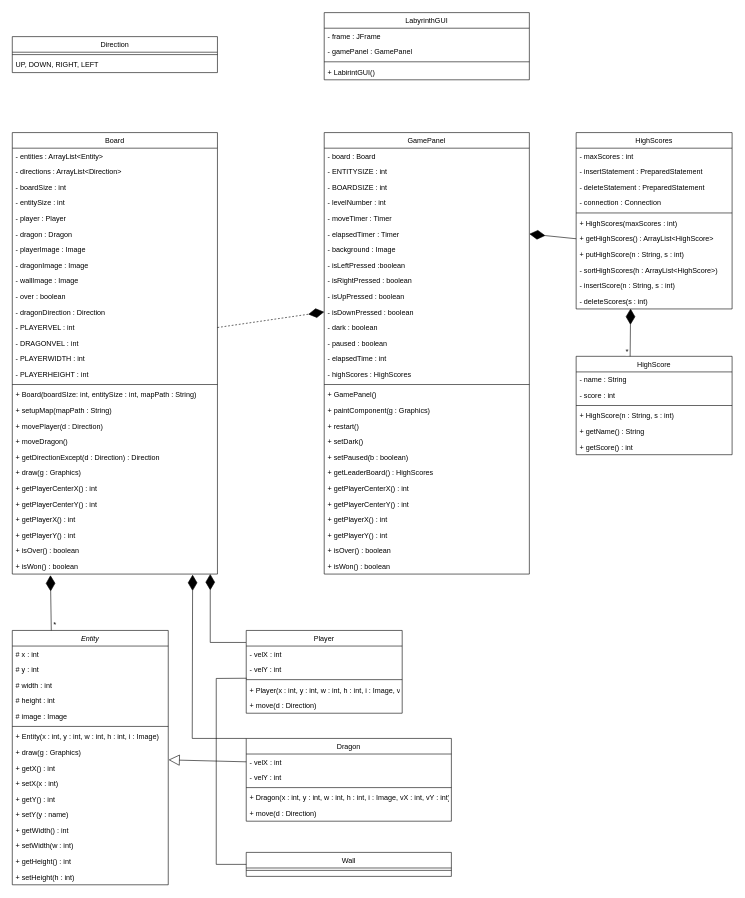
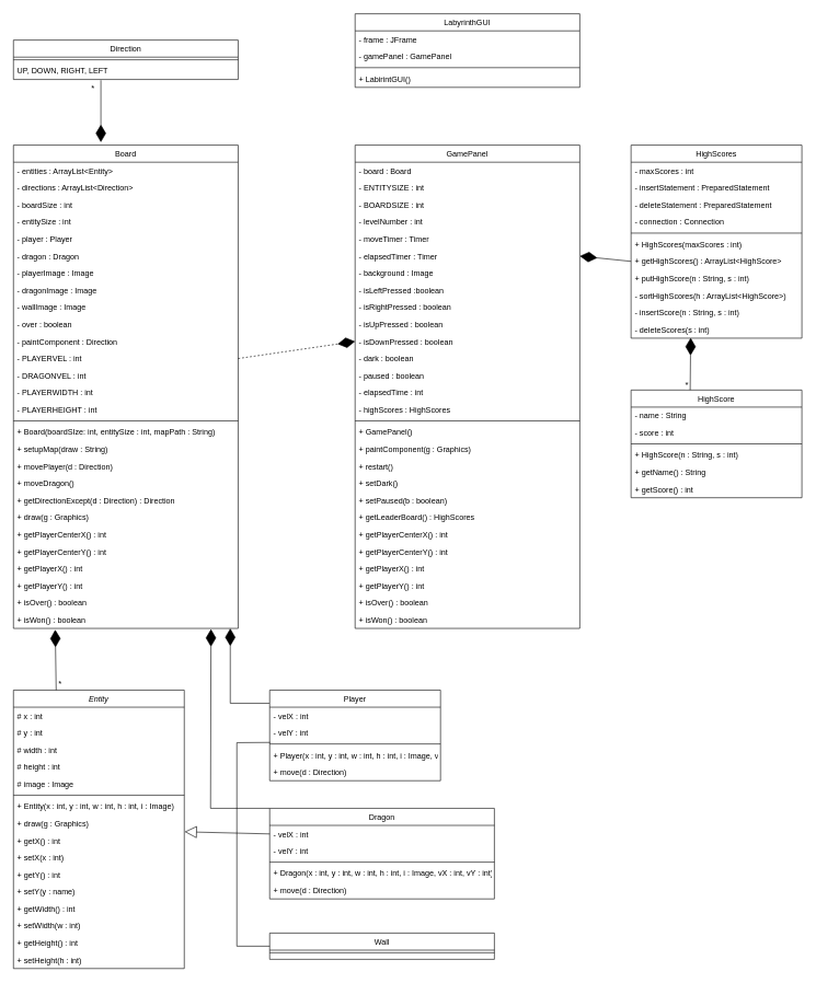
+ <mxCell id="102" value="" style="endArrow=diamondThin;endFill=1;endSize=24;html=1;rounded=0;entryX=0.389;entryY=-0.006;entryDx=0;entryDy=0;entryPerimeter=0;exitX=0.389;exitY=1.043;exitDx=0;exitDy=0;exitPerimeter=0;" edge="1" parent="1" source="87" target="27"><mxGeometry width="160" relative="1" as="geometry"><mxPoint x="-400" y="350" as="sourcePoint" /><mxPoint x="-240" y="350" as="targetPoint" /></mxGeometry></mxCell>
+ <mxCell id="103" value="&lt;font style=&quot;font-size: 13px;&quot;&gt;*&lt;/font&gt;" style="edgeLabel;html=1;align=center;verticalAlign=middle;resizable=0;points=[];" vertex="1" connectable="0" parent="102"><mxGeometry x="-0.331" y="-1" relative="1" as="geometry"><mxPoint x="-12" y="-21" as="offset" /></mxGeometry></mxCell>
- <mxCell id="38" value="- dragonDirection : Direction" style="text;align=left;verticalAlign=top;spacingLeft=4;spacingRight=4;overflow=hidden;rotatable=0;points=[[0,0.5],[1,0.5]];portConstraint=eastwest;" vertex="1" parent="27"><mxGeometry y="286" width="342" height="26" as="geometry" /></mxCell>
+ <mxCell id="38" value="- paintComponent : Direction" style="text;align=left;verticalAlign=top;spacingLeft=4;spacingRight=4;overflow=hidden;rotatable=0;points=[[0,0.5],[1,0.5]];portConstraint=eastwest;" vertex="1" parent="27"><mxGeometry y="286" width="342" height="26" as="geometry" /></mxCell>
- <mxCell id="45" value="+ setupMap(mapPath : String)" style="text;align=left;verticalAlign=top;spacingLeft=4;spacingRight=4;overflow=hidden;rotatable=0;points=[[0,0.5],[1,0.5]];portConstraint=eastwest;" vertex="1" parent="27"><mxGeometry y="450" width="342" height="26" as="geometry" /></mxCell>
+ <mxCell id="45" value="+ setupMap(draw : String)" style="text;align=left;verticalAlign=top;spacingLeft=4;spacingRight=4;overflow=hidden;rotatable=0;points=[[0,0.5],[1,0.5]];portConstraint=eastwest;" vertex="1" parent="27"><mxGeometry y="450" width="342" height="26" as="geometry" /></mxCell>
